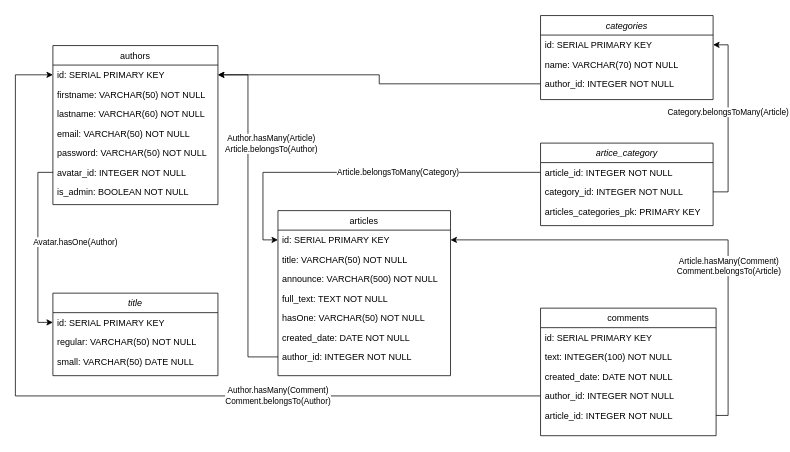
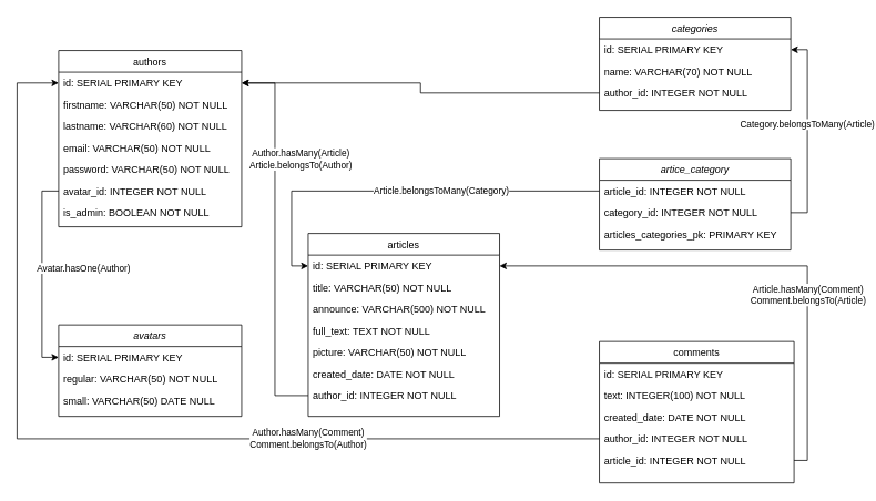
- <mxCell id="34" value="title" style="swimlane;fontStyle=2;align=center;verticalAlign=top;childLayout=stackLayout;horizontal=1;startSize=26;horizontalStack=0;resizeParent=1;resizeLast=0;collapsible=1;marginBottom=0;rounded=0;shadow=0;strokeWidth=1;" parent="1" vertex="1"><mxGeometry x="70" y="390" width="220" height="110" as="geometry"><mxRectangle x="230" y="140" width="160" height="26" as="alternateBounds" /></mxGeometry></mxCell>
+ <mxCell id="34" value="avatars" style="swimlane;fontStyle=2;align=center;verticalAlign=top;childLayout=stackLayout;horizontal=1;startSize=26;horizontalStack=0;resizeParent=1;resizeLast=0;collapsible=1;marginBottom=0;rounded=0;shadow=0;strokeWidth=1;" parent="1" vertex="1"><mxGeometry x="70" y="390" width="220" height="110" as="geometry"><mxRectangle x="230" y="140" width="160" height="26" as="alternateBounds" /></mxGeometry></mxCell>
- <mxCell id="31" value="hasOne: VARCHAR(50) NOT NULL" style="text;align=left;verticalAlign=top;spacingLeft=4;spacingRight=4;overflow=hidden;rotatable=0;points=[[0,0.5],[1,0.5]];portConstraint=eastwest;" parent="26" vertex="1"><mxGeometry y="130" width="230" height="26" as="geometry" /></mxCell>
+ <mxCell id="31" value="picture: VARCHAR(50) NOT NULL" style="text;align=left;verticalAlign=top;spacingLeft=4;spacingRight=4;overflow=hidden;rotatable=0;points=[[0,0.5],[1,0.5]];portConstraint=eastwest;" parent="26" vertex="1"><mxGeometry y="130" width="230" height="26" as="geometry" /></mxCell>
